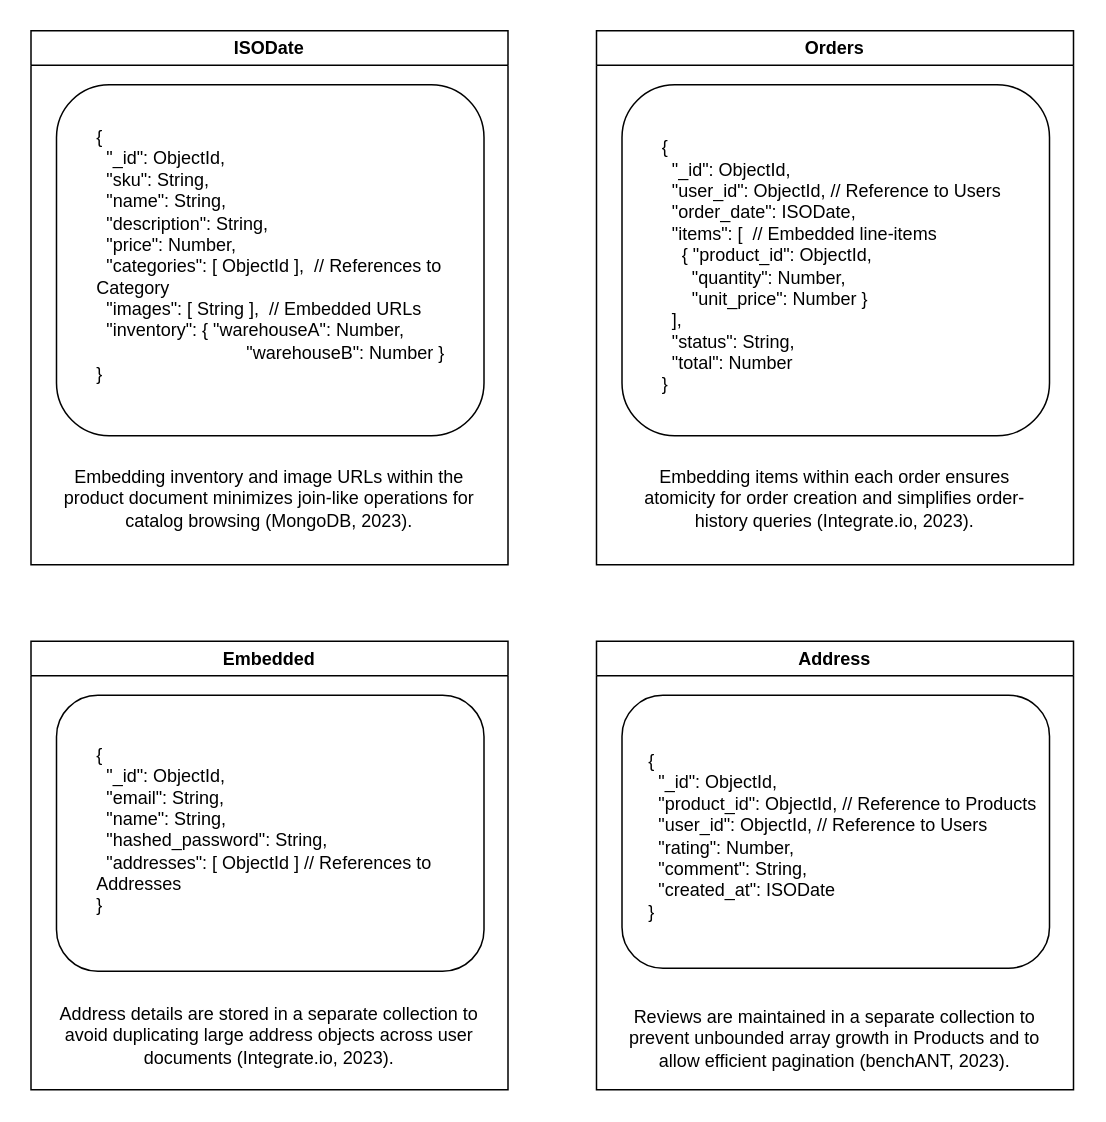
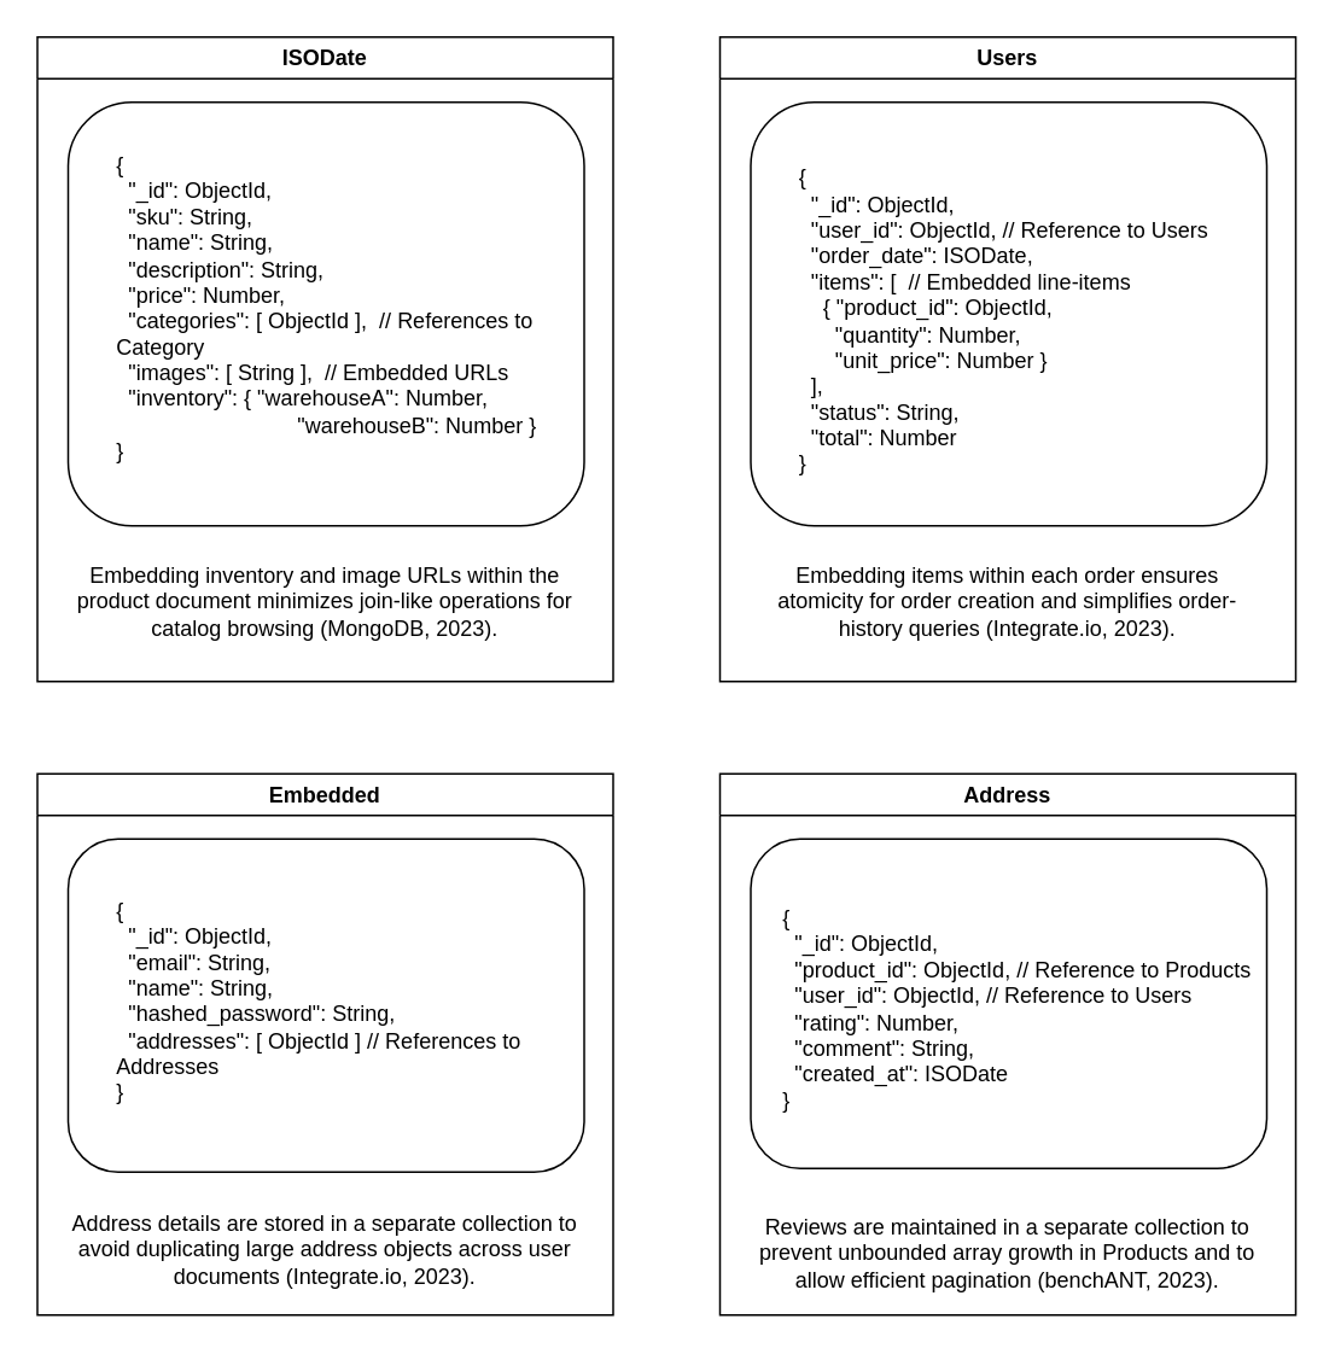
- <mxCell id="6" value="Orders" style="swimlane;whiteSpace=wrap;html=1;" parent="1" vertex="1"><mxGeometry x="397" y="20" width="318" height="356" as="geometry" /></mxCell>
+ <mxCell id="6" value="Users" style="swimlane;whiteSpace=wrap;html=1;" parent="1" vertex="1"><mxGeometry x="397" y="20" width="318" height="356" as="geometry" /></mxCell>
